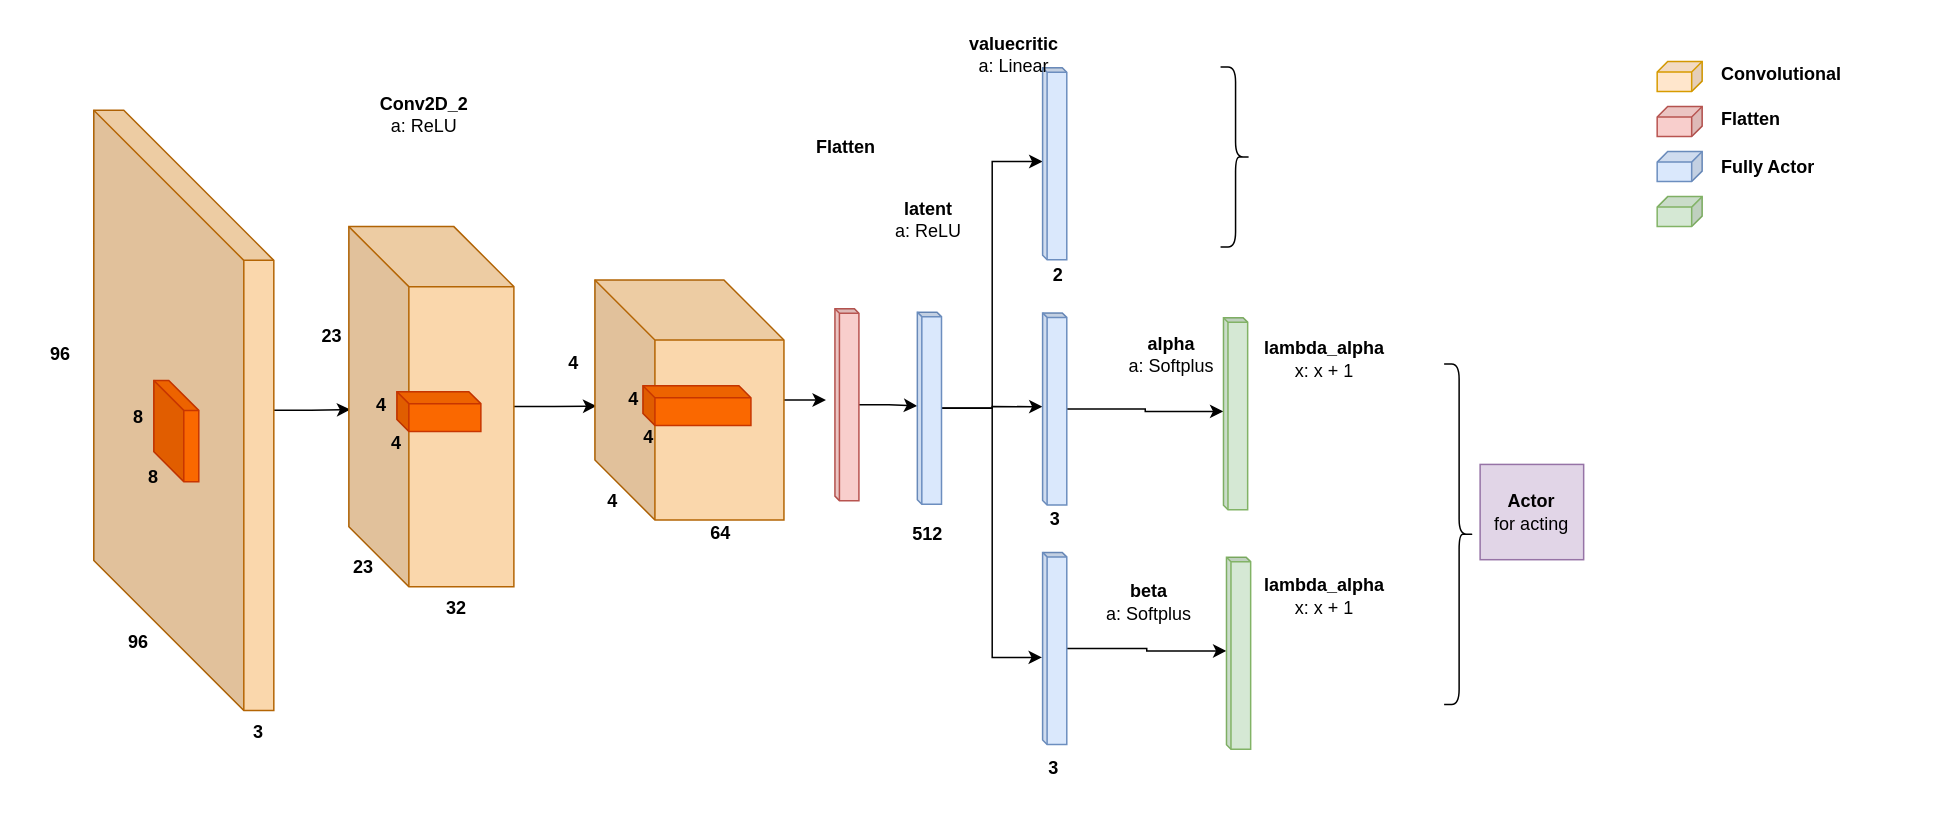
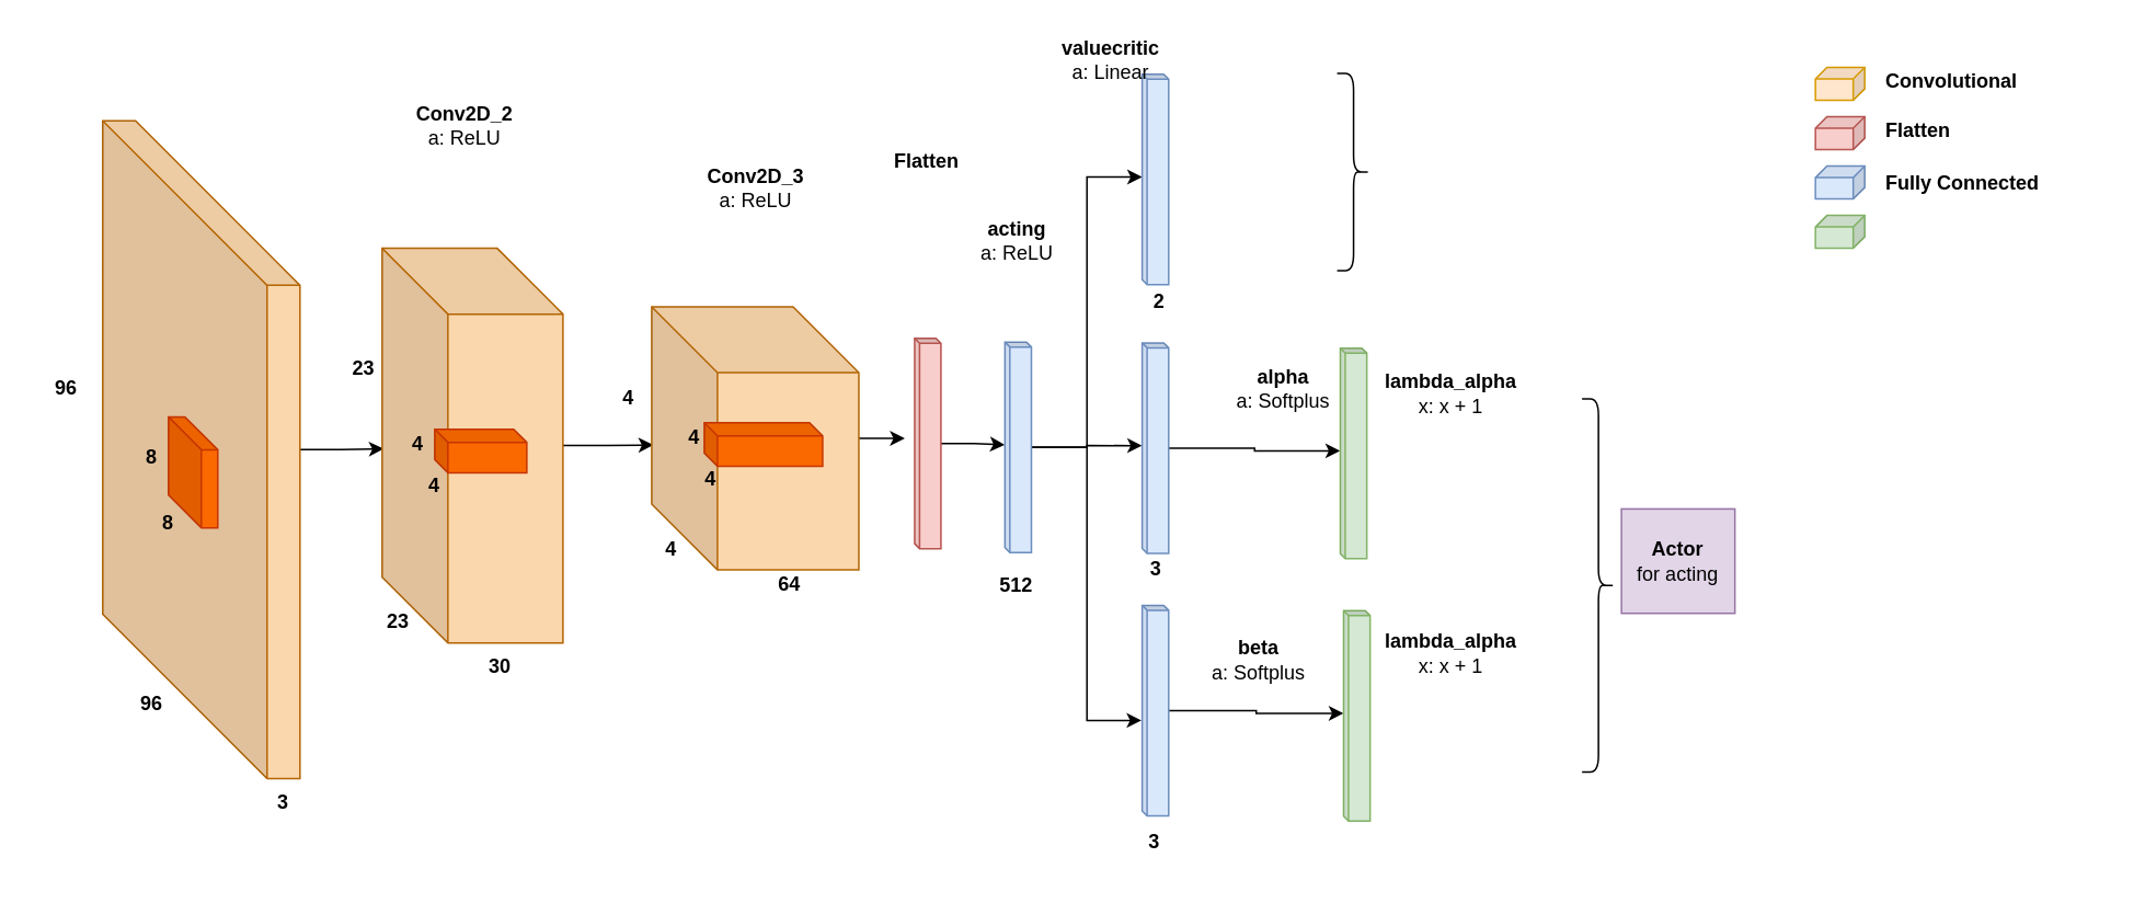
- <mxCell id="32" value="Fully Actor" style="text;html=1;strokeColor=none;fillColor=none;align=left;verticalAlign=middle;whiteSpace=wrap;rounded=0;fontStyle=1" vertex="1" parent="1"><mxGeometry x="1145" y="98.56" width="138" height="23.88" as="geometry" /></mxCell>
+ <mxCell id="32" value="Fully Connected" style="text;html=1;strokeColor=none;fillColor=none;align=left;verticalAlign=middle;whiteSpace=wrap;rounded=0;fontStyle=1" vertex="1" parent="1"><mxGeometry x="1145" y="98.56" width="138" height="23.88" as="geometry" /></mxCell>
+ <mxCell id="34" value="&lt;b&gt;Conv2D_3&lt;/b&gt;&lt;br&gt;a: ReLU" style="text;html=1;strokeColor=none;fillColor=none;align=center;verticalAlign=middle;whiteSpace=wrap;rounded=0;" vertex="1" parent="1"><mxGeometry x="424.5" y="99" width="69" height="30" as="geometry" /></mxCell>
- <mxCell id="43" value="&lt;b&gt;latent&lt;/b&gt;&lt;br&gt;a: ReLU" style="text;html=1;strokeColor=none;fillColor=none;align=center;verticalAlign=middle;whiteSpace=wrap;rounded=0;" vertex="1" parent="1"><mxGeometry x="584.45" y="130.94" width="69" height="30" as="geometry" /></mxCell>
+ <mxCell id="43" value="&lt;b&gt;acting&lt;/b&gt;&lt;br&gt;a: ReLU" style="text;html=1;strokeColor=none;fillColor=none;align=center;verticalAlign=middle;whiteSpace=wrap;rounded=0;" vertex="1" parent="1"><mxGeometry x="584.45" y="130.94" width="69" height="30" as="geometry" /></mxCell>
- <mxCell id="16" value="32" style="text;html=1;strokeColor=none;fillColor=none;align=center;verticalAlign=middle;whiteSpace=wrap;rounded=0;fontStyle=1" parent="1" vertex="1"><mxGeometry x="284" y="390.44" width="40" height="30" as="geometry" /></mxCell>
+ <mxCell id="16" value="30" style="text;html=1;strokeColor=none;fillColor=none;align=center;verticalAlign=middle;whiteSpace=wrap;rounded=0;fontStyle=1" parent="1" vertex="1"><mxGeometry x="284" y="390.44" width="40" height="30" as="geometry" /></mxCell>
